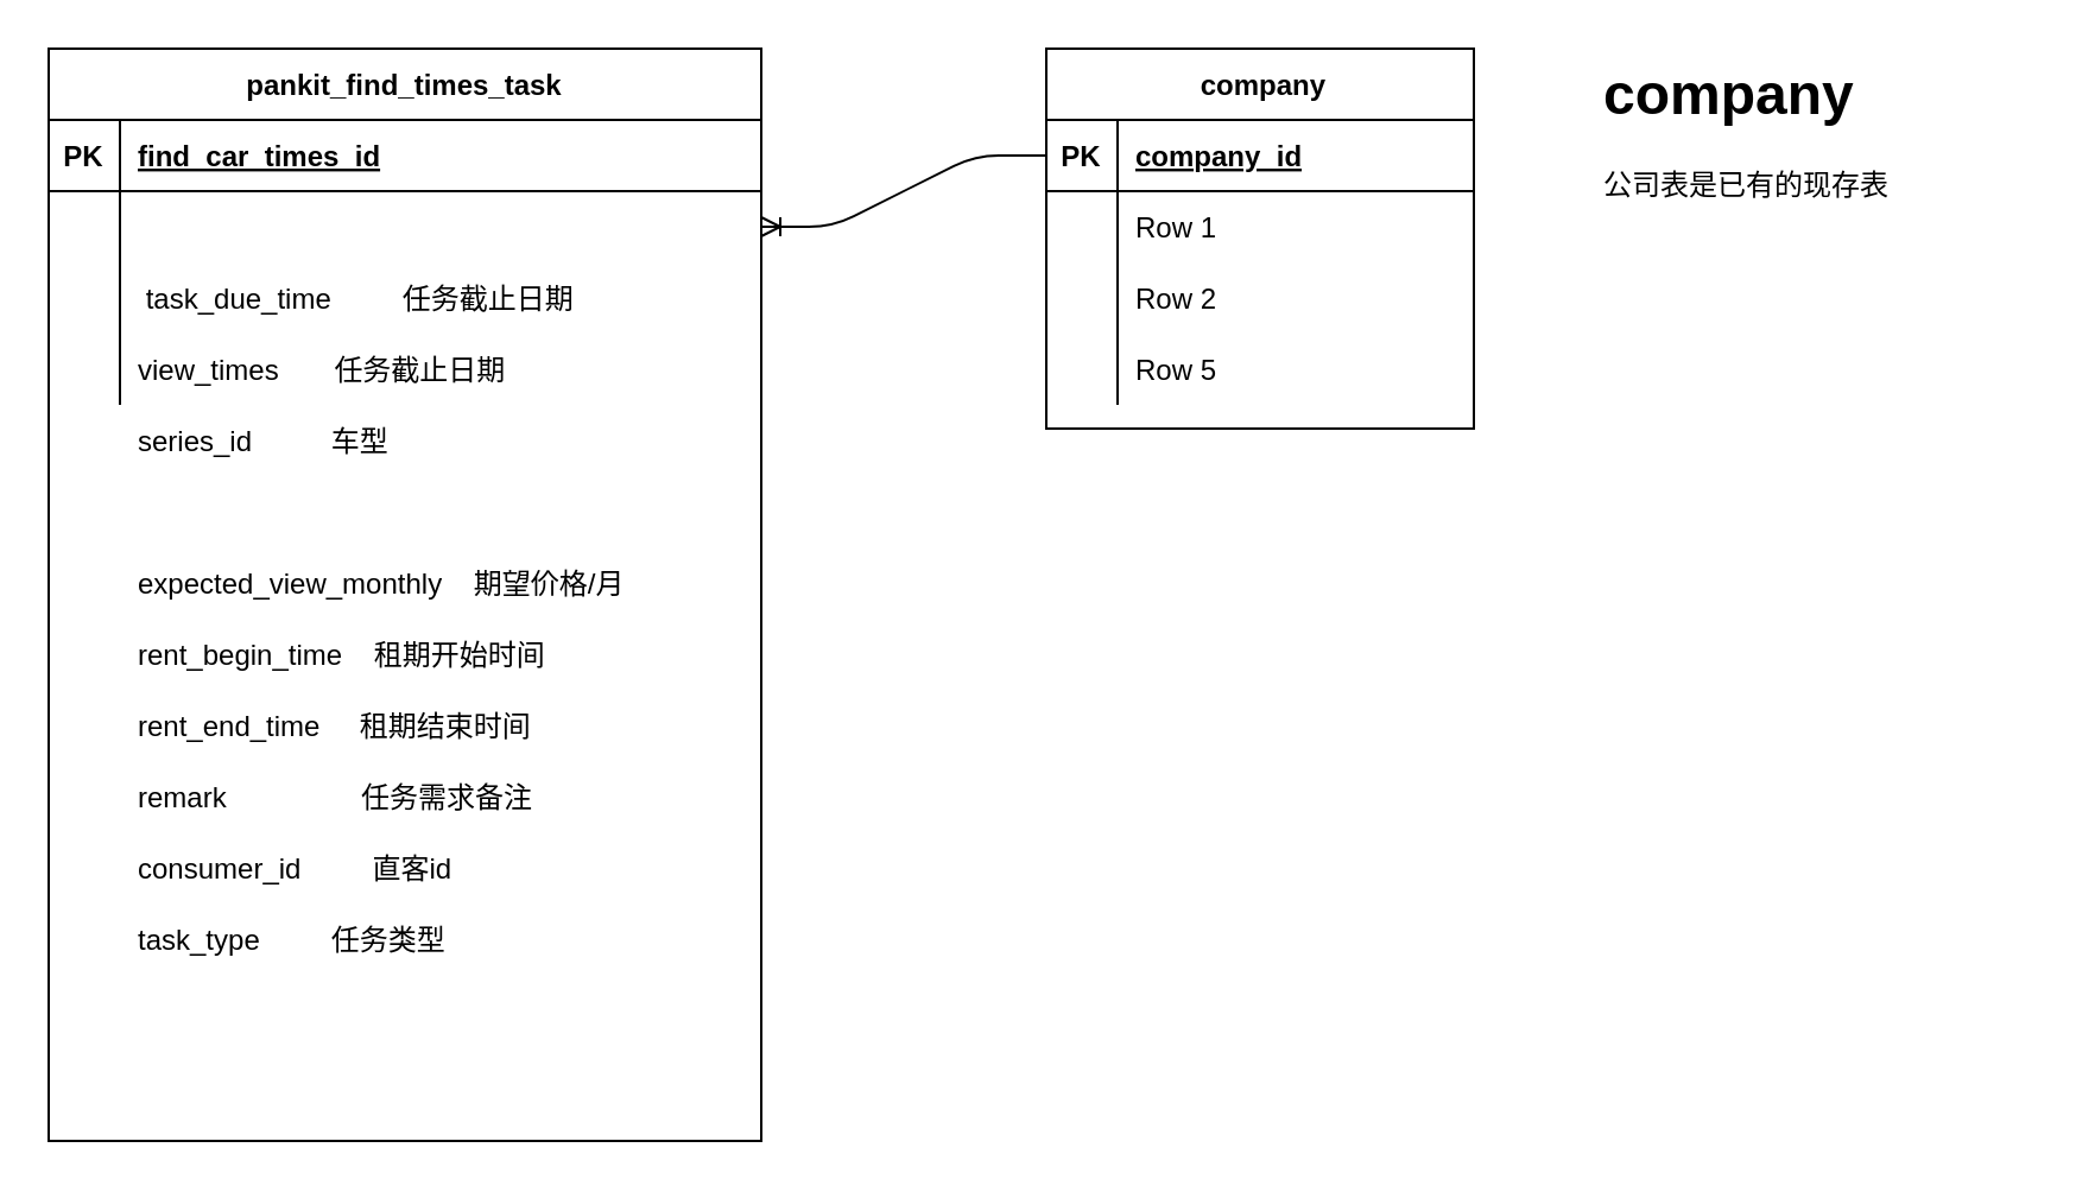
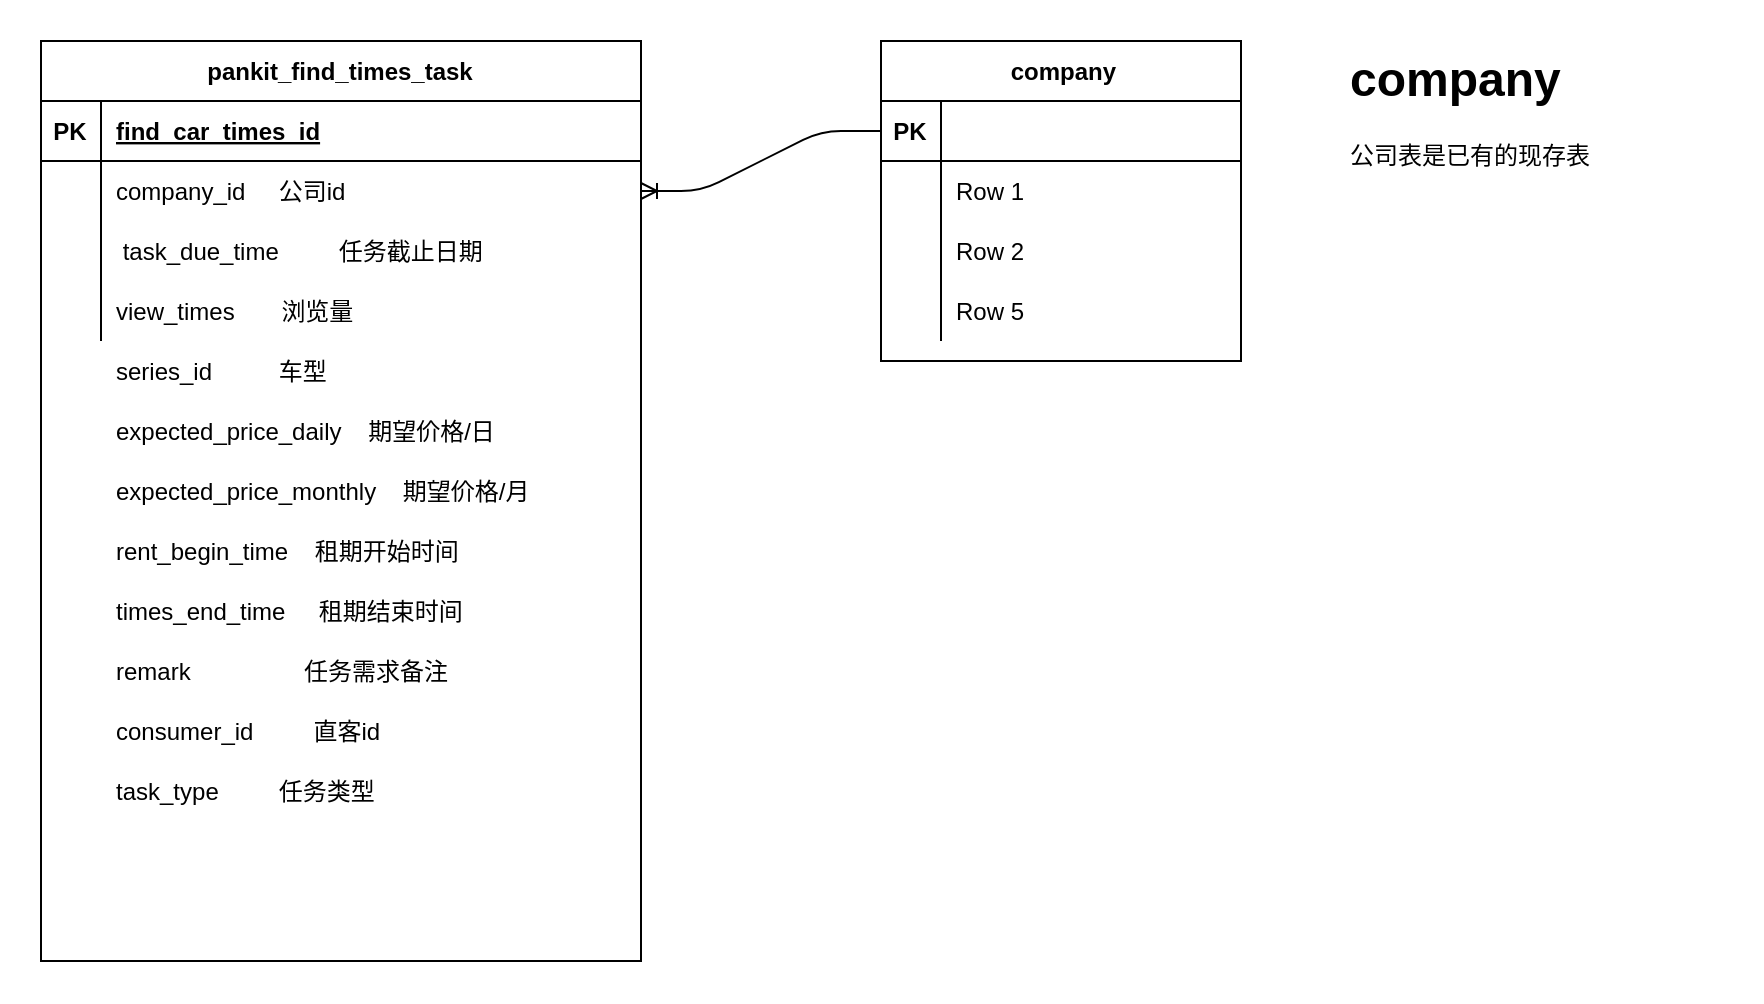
- <mxCell id="24" value="company_id" style="shape=partialRectangle;connectable=0;fillColor=none;top=0;left=0;bottom=0;right=0;align=left;spacingLeft=6;fontStyle=5;overflow=hidden;" parent="22" vertex="1"><mxGeometry x="30" width="150" height="30" as="geometry" /></mxCell>
+ <mxCell id="8" value="company_id     公司id" style="shape=partialRectangle;connectable=0;fillColor=none;top=0;left=0;bottom=0;right=0;align=left;spacingLeft=6;overflow=hidden;" parent="6" vertex="1"><mxGeometry x="30" width="270" height="30" as="geometry" /></mxCell>
- <mxCell id="14" value="view_times       任务截止日期" style="shape=partialRectangle;connectable=0;fillColor=none;top=0;left=0;bottom=0;right=0;align=left;spacingLeft=6;overflow=hidden;" parent="12" vertex="1"><mxGeometry x="30" width="270" height="30" as="geometry" /></mxCell>
+ <mxCell id="14" value="view_times       浏览量" style="shape=partialRectangle;connectable=0;fillColor=none;top=0;left=0;bottom=0;right=0;align=left;spacingLeft=6;overflow=hidden;" parent="12" vertex="1"><mxGeometry x="30" width="270" height="30" as="geometry" /></mxCell>
+ <mxCell id="16" value="expected_price_daily    期望价格/日" style="shape=partialRectangle;connectable=0;fillColor=none;top=0;left=0;bottom=0;right=0;align=left;spacingLeft=6;overflow=hidden;" parent="1" vertex="1"><mxGeometry x="50" y="200" width="210" height="30" as="geometry" /></mxCell>
- <mxCell id="17" value="expected_view_monthly    期望价格/月" style="shape=partialRectangle;connectable=0;fillColor=none;top=0;left=0;bottom=0;right=0;align=left;spacingLeft=6;overflow=hidden;" parent="1" vertex="1"><mxGeometry x="50" y="230" width="220" height="30" as="geometry" /></mxCell>
+ <mxCell id="17" value="expected_price_monthly    期望价格/月" style="shape=partialRectangle;connectable=0;fillColor=none;top=0;left=0;bottom=0;right=0;align=left;spacingLeft=6;overflow=hidden;" parent="1" vertex="1"><mxGeometry x="50" y="230" width="220" height="30" as="geometry" /></mxCell>
- <mxCell id="19" value="rent_end_time     租期结束时间" style="shape=partialRectangle;connectable=0;fillColor=none;top=0;left=0;bottom=0;right=0;align=left;spacingLeft=6;overflow=hidden;" parent="1" vertex="1"><mxGeometry x="50" y="290" width="220" height="30" as="geometry" /></mxCell>
+ <mxCell id="19" value="times_end_time     租期结束时间" style="shape=partialRectangle;connectable=0;fillColor=none;top=0;left=0;bottom=0;right=0;align=left;spacingLeft=6;overflow=hidden;" parent="1" vertex="1"><mxGeometry x="50" y="290" width="220" height="30" as="geometry" /></mxCell>
